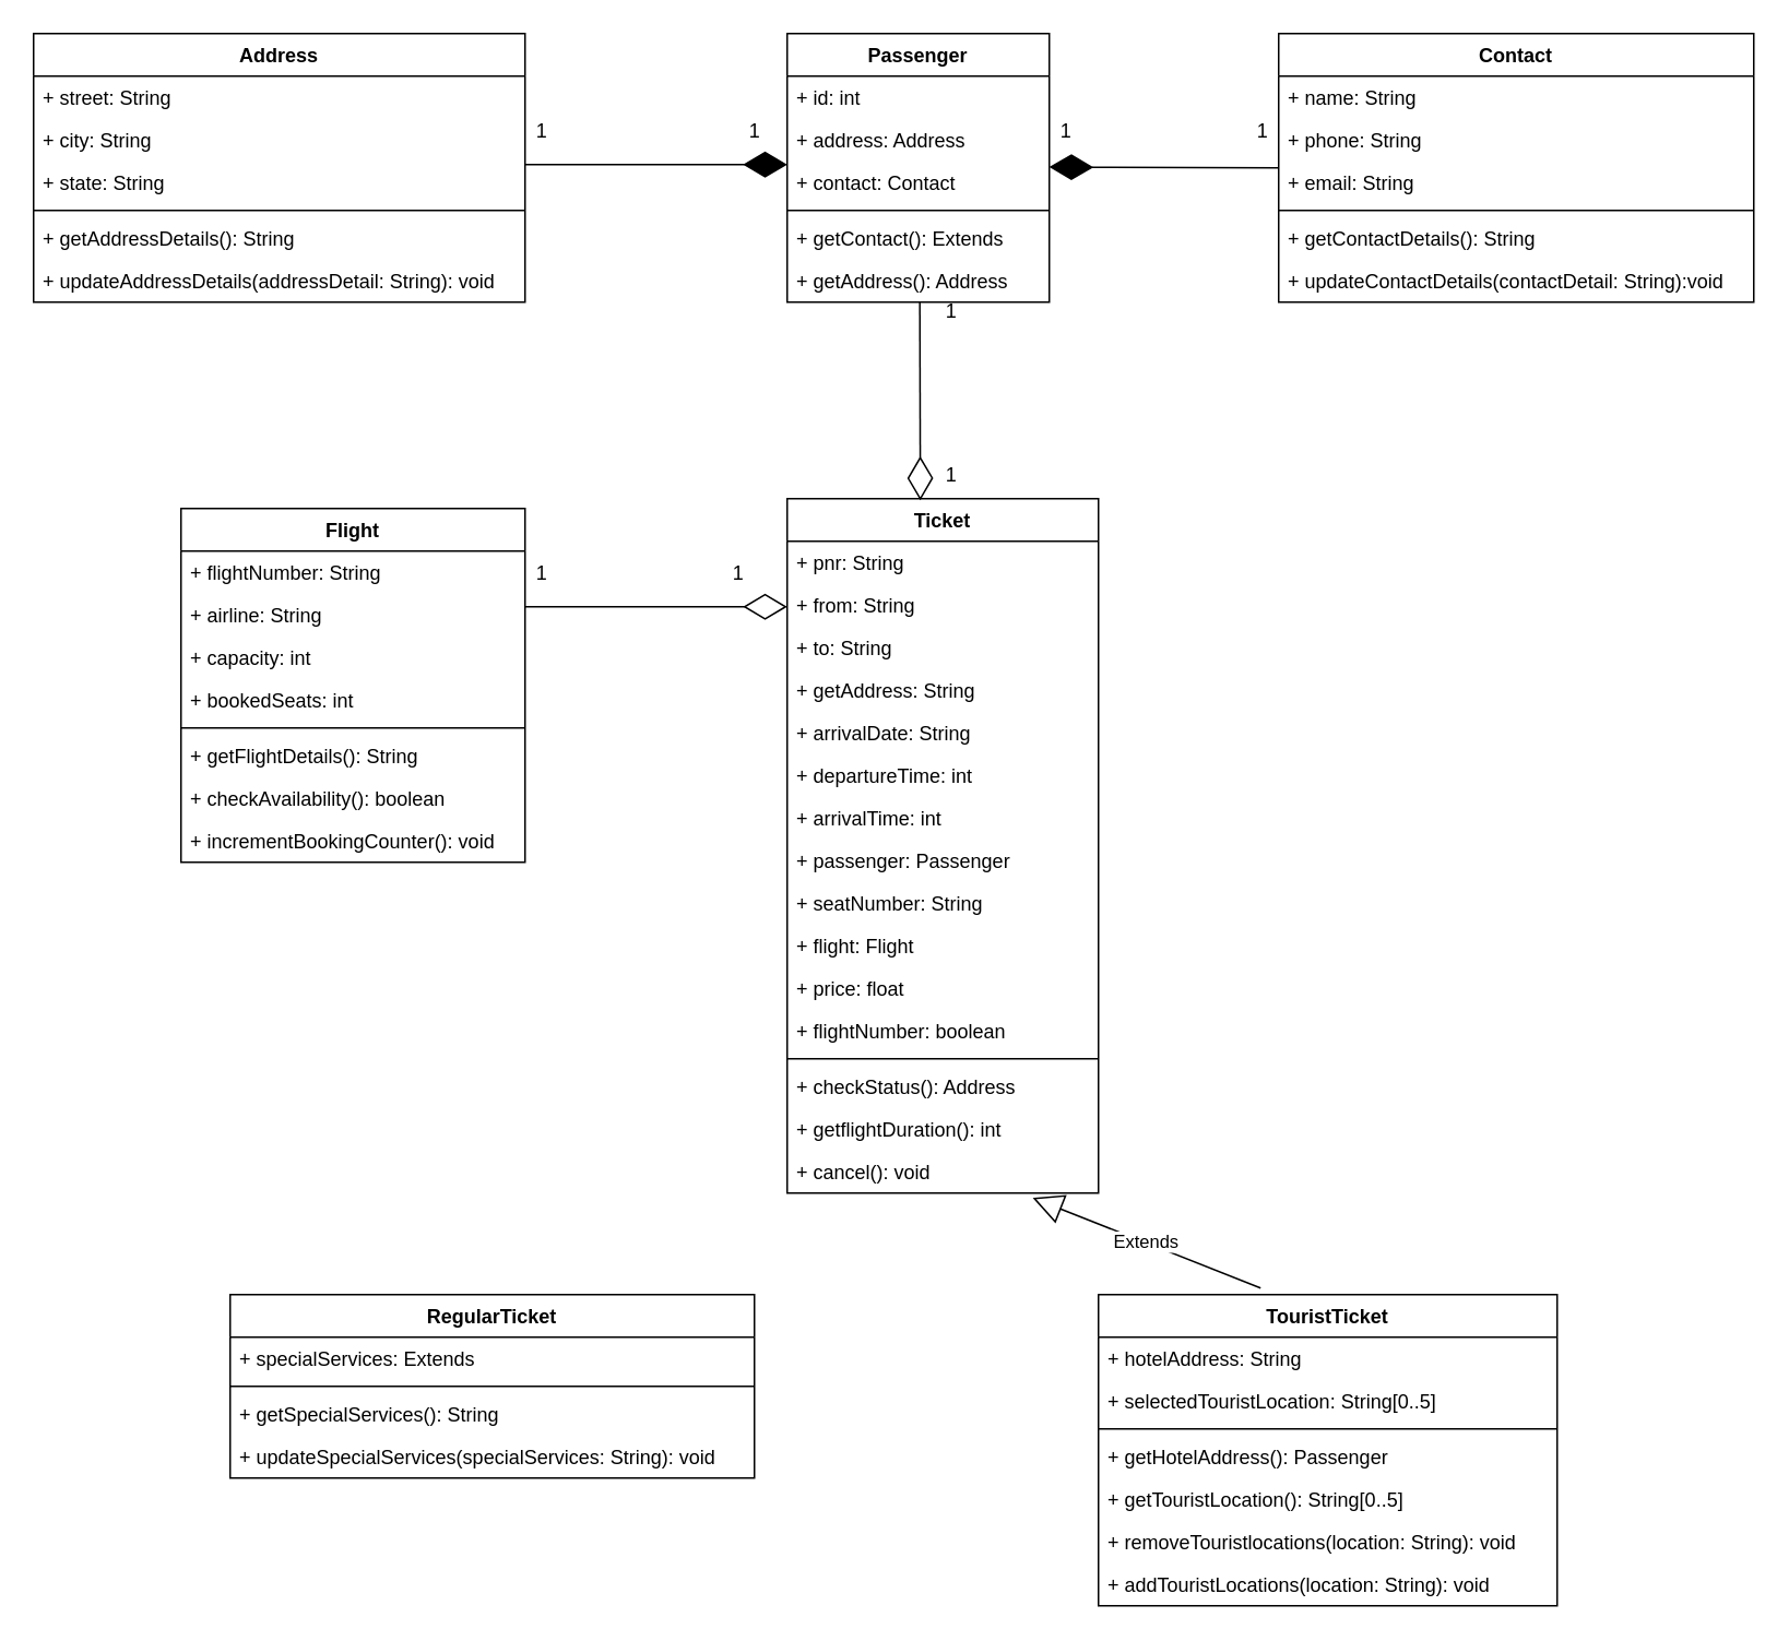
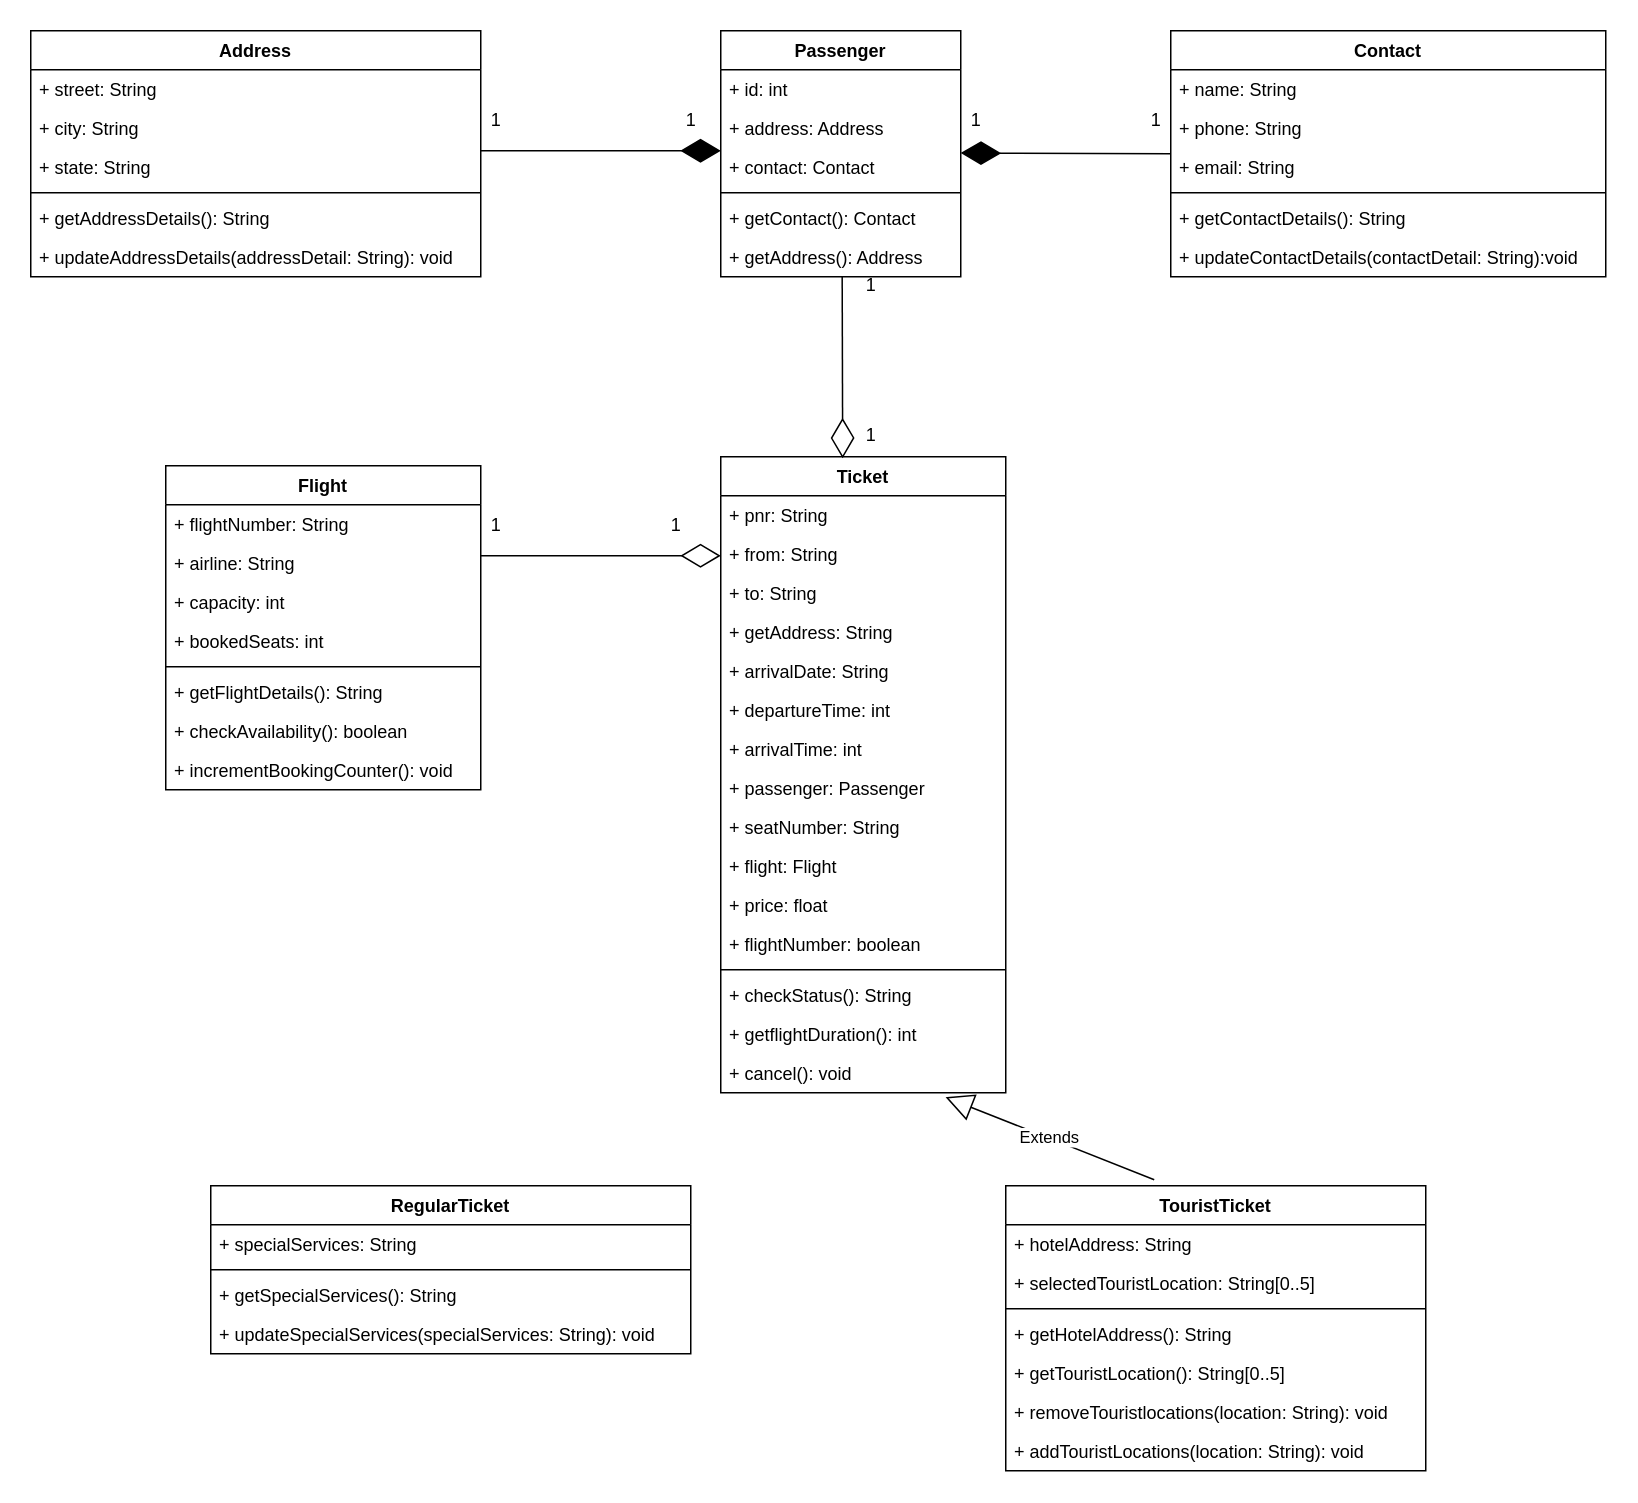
- <mxCell id="36" value="+ getContact(): Extends" style="text;strokeColor=none;fillColor=none;align=left;verticalAlign=top;spacingLeft=4;spacingRight=4;overflow=hidden;rotatable=0;points=[[0,0.5],[1,0.5]];portConstraint=eastwest;" parent="31" vertex="1"><mxGeometry y="112" width="160" height="26" as="geometry" /></mxCell>
+ <mxCell id="36" value="+ getContact(): Contact" style="text;strokeColor=none;fillColor=none;align=left;verticalAlign=top;spacingLeft=4;spacingRight=4;overflow=hidden;rotatable=0;points=[[0,0.5],[1,0.5]];portConstraint=eastwest;" parent="31" vertex="1"><mxGeometry y="112" width="160" height="26" as="geometry" /></mxCell>
- <mxCell id="59" value="+ checkStatus(): Address" style="text;strokeColor=none;fillColor=none;align=left;verticalAlign=top;spacingLeft=4;spacingRight=4;overflow=hidden;rotatable=0;points=[[0,0.5],[1,0.5]];portConstraint=eastwest;" parent="45" vertex="1"><mxGeometry y="346" width="190" height="26" as="geometry" /></mxCell>
+ <mxCell id="59" value="+ checkStatus(): String" style="text;strokeColor=none;fillColor=none;align=left;verticalAlign=top;spacingLeft=4;spacingRight=4;overflow=hidden;rotatable=0;points=[[0,0.5],[1,0.5]];portConstraint=eastwest;" parent="45" vertex="1"><mxGeometry y="346" width="190" height="26" as="geometry" /></mxCell>
- <mxCell id="10" value="+ specialServices: Extends" style="text;strokeColor=none;fillColor=none;align=left;verticalAlign=top;spacingLeft=4;spacingRight=4;overflow=hidden;rotatable=0;points=[[0,0.5],[1,0.5]];portConstraint=eastwest;" parent="9" vertex="1"><mxGeometry y="26" width="320" height="26" as="geometry" /></mxCell>
+ <mxCell id="10" value="+ specialServices: String" style="text;strokeColor=none;fillColor=none;align=left;verticalAlign=top;spacingLeft=4;spacingRight=4;overflow=hidden;rotatable=0;points=[[0,0.5],[1,0.5]];portConstraint=eastwest;" parent="9" vertex="1"><mxGeometry y="26" width="320" height="26" as="geometry" /></mxCell>
- <mxCell id="18" value="+ getHotelAddress(): Passenger" style="text;strokeColor=none;fillColor=none;align=left;verticalAlign=top;spacingLeft=4;spacingRight=4;overflow=hidden;rotatable=0;points=[[0,0.5],[1,0.5]];portConstraint=eastwest;" parent="14" vertex="1"><mxGeometry y="86" width="280" height="26" as="geometry" /></mxCell>
+ <mxCell id="18" value="+ getHotelAddress(): String" style="text;strokeColor=none;fillColor=none;align=left;verticalAlign=top;spacingLeft=4;spacingRight=4;overflow=hidden;rotatable=0;points=[[0,0.5],[1,0.5]];portConstraint=eastwest;" parent="14" vertex="1"><mxGeometry y="86" width="280" height="26" as="geometry" /></mxCell>
